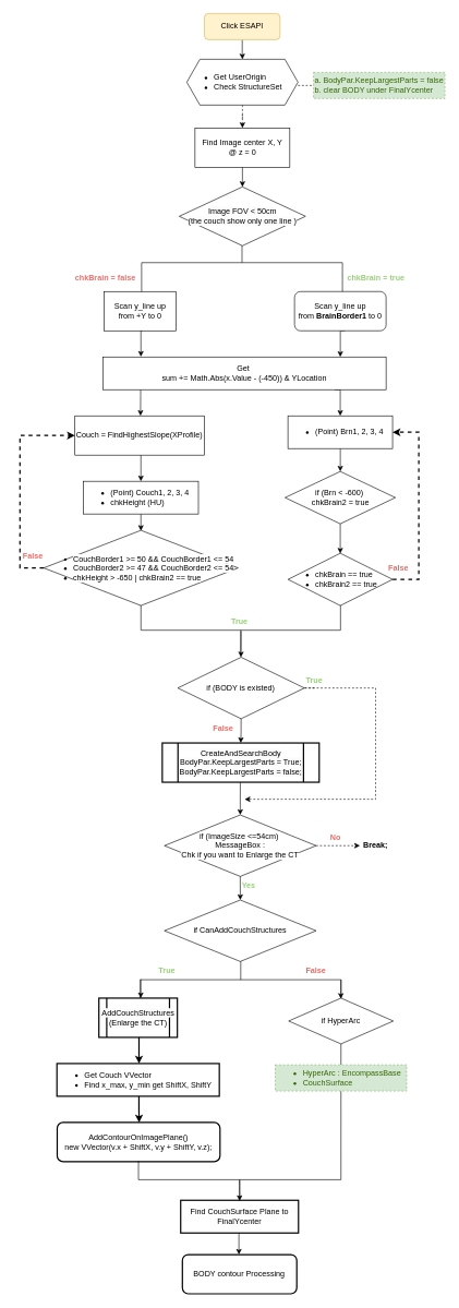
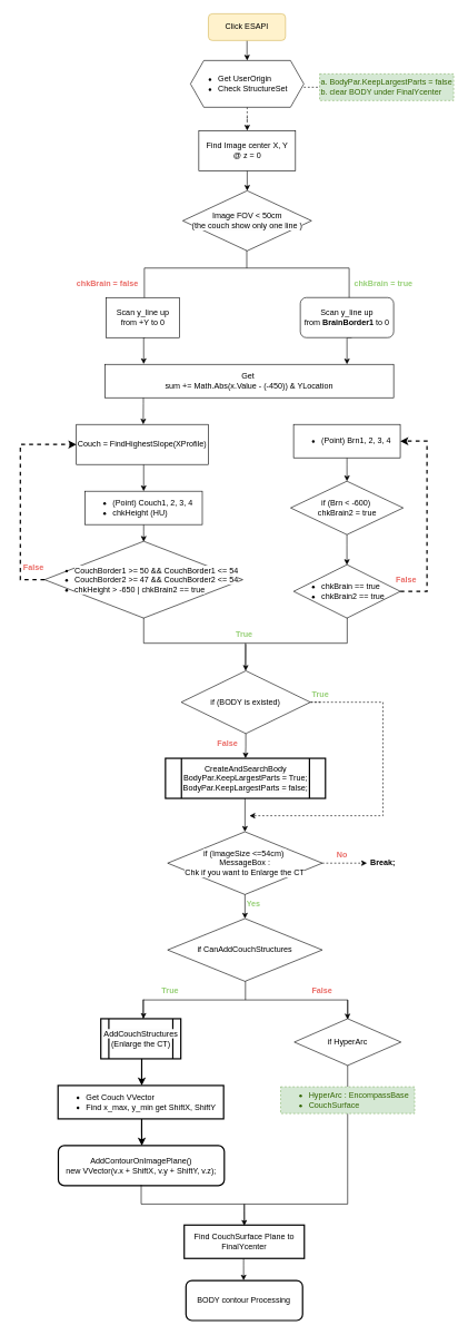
- <mxCell id="14" style="edgeStyle=orthogonalEdgeStyle;rounded=0;orthogonalLoop=1;jettySize=auto;html=1;entryX=0.5;entryY=0;entryDx=0;entryDy=0;exitX=0.819;exitY=1.002;exitDx=0;exitDy=0;exitPerimeter=0;" parent="1" source="15" target="28" edge="1"><mxGeometry relative="1" as="geometry"><mxPoint x="499" y="605" as="sourcePoint" /><mxPoint x="485.92" y="634.2" as="targetPoint" /><Array as="points"><mxPoint x="520" y="595" /></Array></mxGeometry></mxCell>
